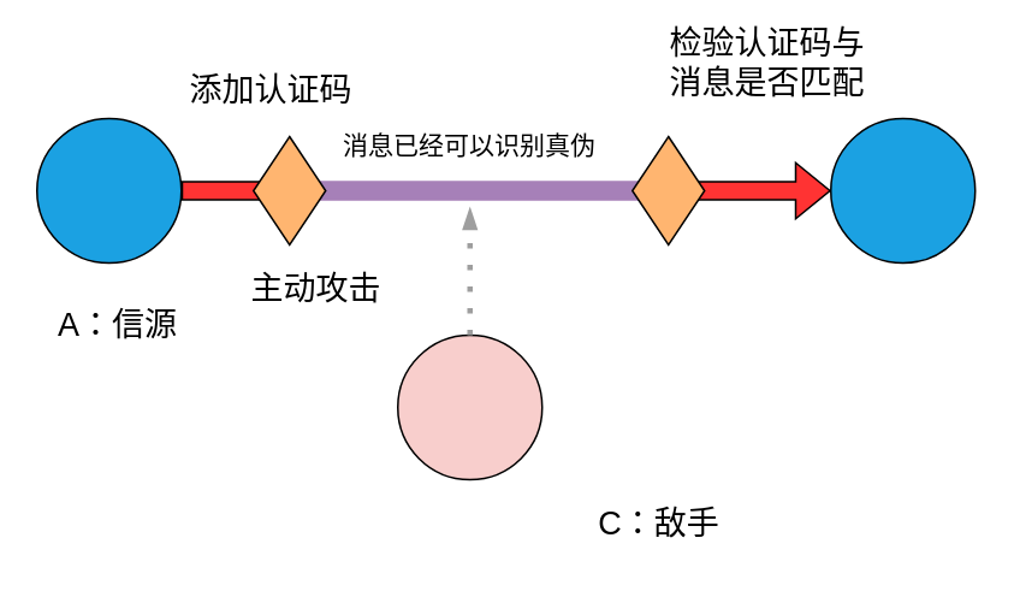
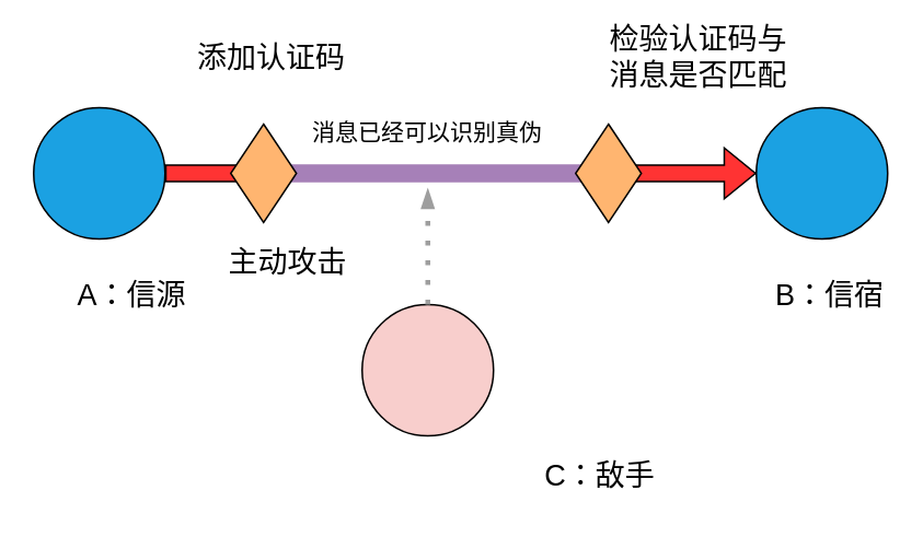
- <mxCell id="11" value="&lt;font style=&quot;font-size: 18px;&quot;&gt;添加认证码&lt;/font&gt;" style="text;html=1;strokeColor=none;fillColor=none;align=center;verticalAlign=middle;whiteSpace=wrap;rounded=0;" parent="1" vertex="1"><mxGeometry x="100" y="35" width="100" height="30" as="geometry" /></mxCell>
+ <mxCell id="11" value="&lt;font style=&quot;font-size: 18px;&quot;&gt;添加认证码&lt;/font&gt;" style="text;html=1;strokeColor=none;fillColor=none;align=center;verticalAlign=middle;whiteSpace=wrap;rounded=0;" parent="1" vertex="1"><mxGeometry x="115" y="20" width="100" height="30" as="geometry" /></mxCell>
- <mxCell id="6" value="&lt;font style=&quot;font-size: 18px;&quot;&gt;A：信源&lt;/font&gt;" style="text;html=1;strokeColor=none;fillColor=none;align=center;verticalAlign=middle;whiteSpace=wrap;rounded=0;" parent="1" vertex="1"><mxGeometry x="30" y="165" width="70" height="30" as="geometry" /></mxCell>
+ <mxCell id="6" value="&lt;font style=&quot;font-size: 18px;&quot;&gt;A：信源&lt;/font&gt;" style="text;html=1;strokeColor=none;fillColor=none;align=center;verticalAlign=middle;whiteSpace=wrap;rounded=0;" parent="1" vertex="1"><mxGeometry x="45" y="165" width="70" height="30" as="geometry" /></mxCell>
+ <mxCell id="7" value="&lt;font style=&quot;font-size: 18px;&quot;&gt;B：信宿&lt;/font&gt;" style="text;html=1;strokeColor=none;fillColor=none;align=center;verticalAlign=middle;whiteSpace=wrap;rounded=0;" parent="1" vertex="1"><mxGeometry x="470" y="165" width="70" height="30" as="geometry" /></mxCell>
